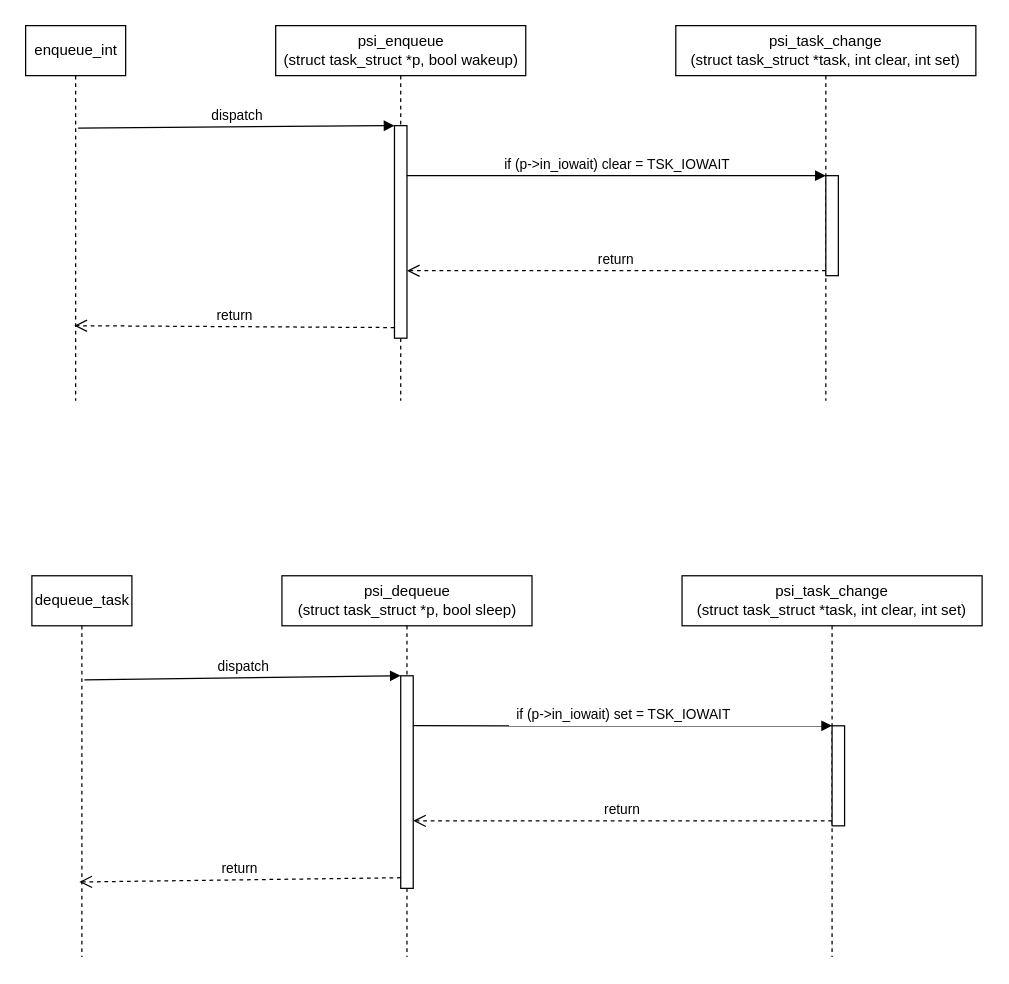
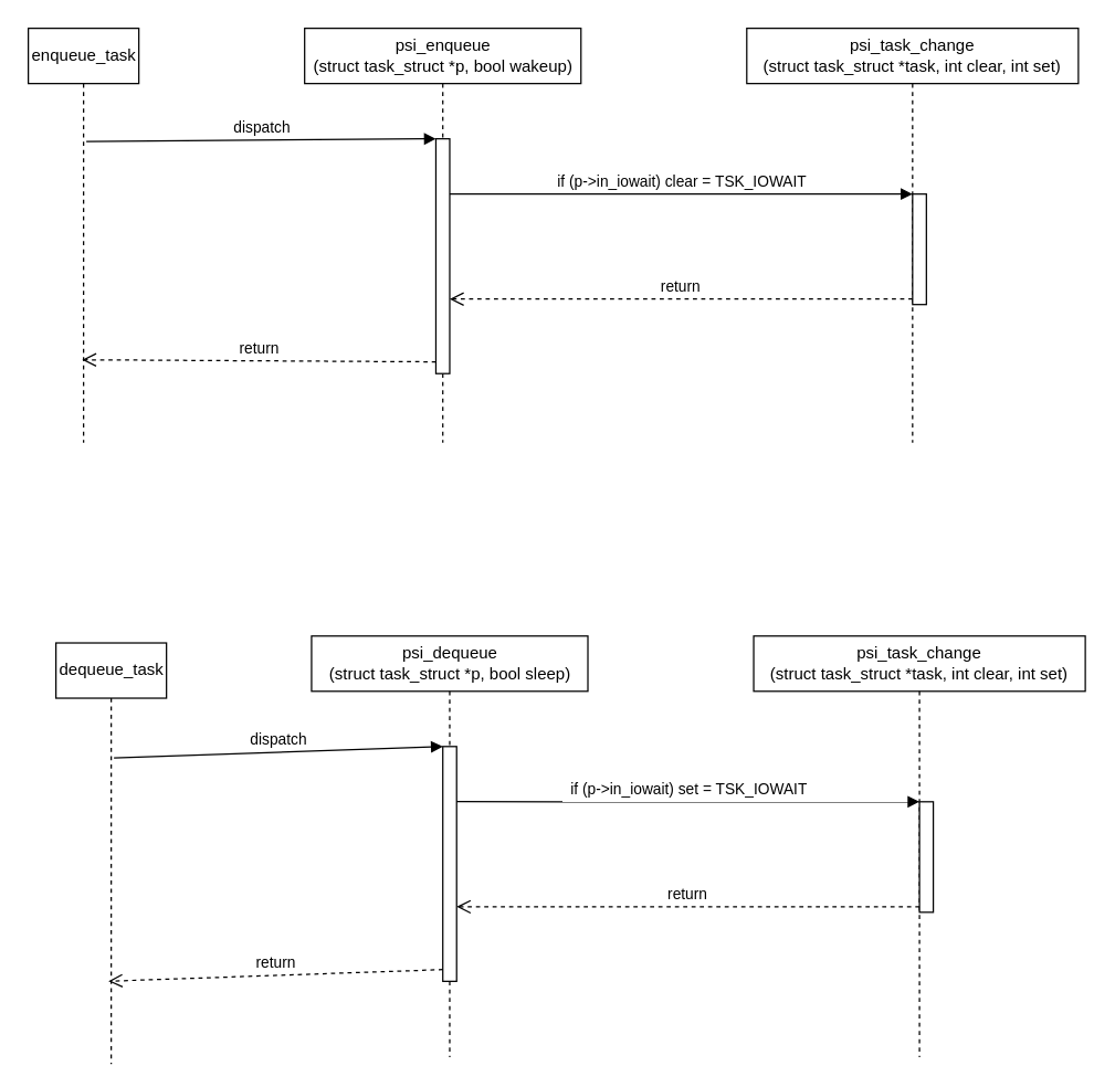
- <mxCell id="4" value="enqueue_int" style="html=1;points=[];perimeter=orthogonalPerimeter;shape=umlLifeline;participant=label;fontFamily=Helvetica;fontSize=12;fontColor=#000000;align=center;strokeColor=#000000;fillColor=#ffffff;recursiveResize=0;container=1;collapsible=0;" vertex="1" parent="1"><mxGeometry x="20" y="20" width="80" height="300" as="geometry" /></mxCell>
+ <mxCell id="4" value="enqueue_task" style="html=1;points=[];perimeter=orthogonalPerimeter;shape=umlLifeline;participant=label;fontFamily=Helvetica;fontSize=12;fontColor=#000000;align=center;strokeColor=#000000;fillColor=#ffffff;recursiveResize=0;container=1;collapsible=0;" vertex="1" parent="1"><mxGeometry x="20" y="20" width="80" height="300" as="geometry" /></mxCell>
- <mxCell id="13" value="dequeue_task" style="html=1;points=[];perimeter=orthogonalPerimeter;shape=umlLifeline;participant=label;fontFamily=Helvetica;fontSize=12;fontColor=#000000;align=center;strokeColor=#000000;fillColor=#ffffff;recursiveResize=0;container=1;collapsible=0;" vertex="1" parent="1"><mxGeometry x="25" y="460" width="80" height="305" as="geometry" /></mxCell>
+ <mxCell id="13" value="dequeue_task" style="html=1;points=[];perimeter=orthogonalPerimeter;shape=umlLifeline;participant=label;fontFamily=Helvetica;fontSize=12;fontColor=#000000;align=center;strokeColor=#000000;fillColor=#ffffff;recursiveResize=0;container=1;collapsible=0;" vertex="1" parent="1"><mxGeometry x="40" y="465" width="80" height="305" as="geometry" /></mxCell>
